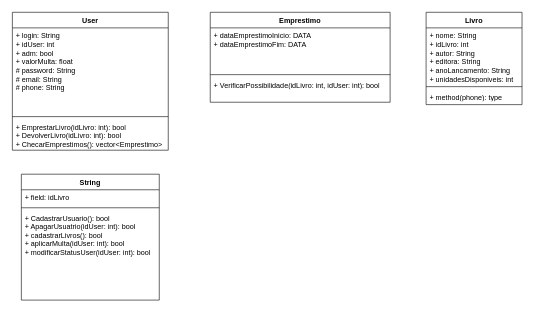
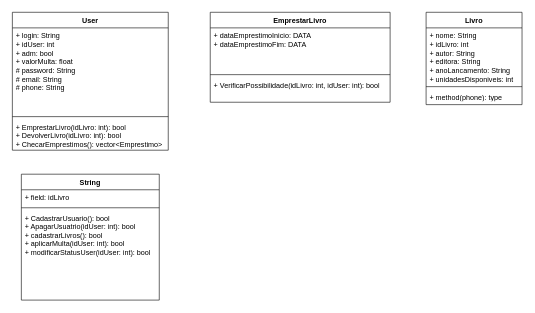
- <mxCell id="14" value="Emprestimo" style="swimlane;fontStyle=1;align=center;verticalAlign=top;childLayout=stackLayout;horizontal=1;startSize=26;horizontalStack=0;resizeParent=1;resizeParentMax=0;resizeLast=0;collapsible=1;marginBottom=0;whiteSpace=wrap;html=1;" vertex="1" parent="1"><mxGeometry x="350" y="20" width="300" height="150" as="geometry" /></mxCell>
+ <mxCell id="14" value="EmprestarLivro" style="swimlane;fontStyle=1;align=center;verticalAlign=top;childLayout=stackLayout;horizontal=1;startSize=26;horizontalStack=0;resizeParent=1;resizeParentMax=0;resizeLast=0;collapsible=1;marginBottom=0;whiteSpace=wrap;html=1;" vertex="1" parent="1"><mxGeometry x="350" y="20" width="300" height="150" as="geometry" /></mxCell>
